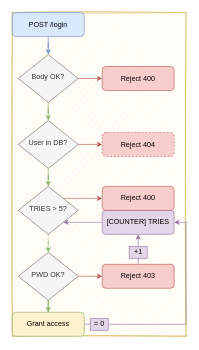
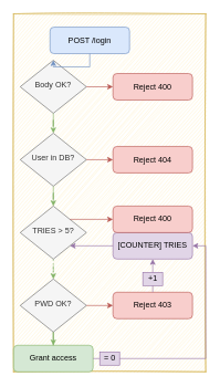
- <mxCell id="3" value="POST /login" style="rounded=1;whiteSpace=wrap;html=1;fontSize=12;glass=0;strokeWidth=1;shadow=0;fillColor=#dae8fc;strokeColor=#6c8ebf;" parent="2" vertex="1"><mxGeometry width="120" height="40" as="geometry" /></mxCell>
+ <mxCell id="3" value="POST /login" style="rounded=1;whiteSpace=wrap;html=1;fontSize=12;glass=0;strokeWidth=1;shadow=0;fillColor=#dae8fc;strokeColor=#6c8ebf;" parent="2" vertex="1"><mxGeometry x="55" y="20" width="120" height="40" as="geometry" /></mxCell>
- <mxCell id="11" value="Reject 404" style="rounded=1;whiteSpace=wrap;html=1;fontSize=12;glass=0;strokeWidth=1;shadow=0;fillColor=#f8cecc;strokeColor=#b85450;dashed=1;" parent="2" vertex="1"><mxGeometry x="150" y="200" width="120" height="40" as="geometry" /></mxCell>
+ <mxCell id="11" value="Reject 404" style="rounded=1;whiteSpace=wrap;html=1;fontSize=12;glass=0;strokeWidth=1;shadow=0;fillColor=#f8cecc;strokeColor=#b85450;" parent="2" vertex="1"><mxGeometry x="150" y="200" width="120" height="40" as="geometry" /></mxCell>
- <mxCell id="10" value="Grant access" style="rounded=1;whiteSpace=wrap;html=1;fontSize=12;glass=0;strokeWidth=1;shadow=0;fillColor=#fff2cc;strokeColor=#82b366;" parent="2" vertex="1"><mxGeometry y="500.03" width="120" height="40" as="geometry" /></mxCell>
+ <mxCell id="10" value="Grant access" style="rounded=1;whiteSpace=wrap;html=1;fontSize=12;glass=0;strokeWidth=1;shadow=0;fillColor=#d5e8d4;strokeColor=#82b366;" parent="2" vertex="1"><mxGeometry y="500.03" width="120" height="40" as="geometry" /></mxCell>
